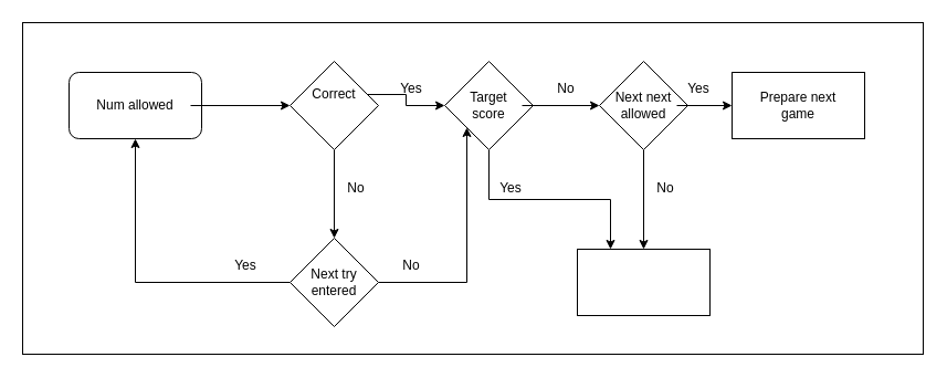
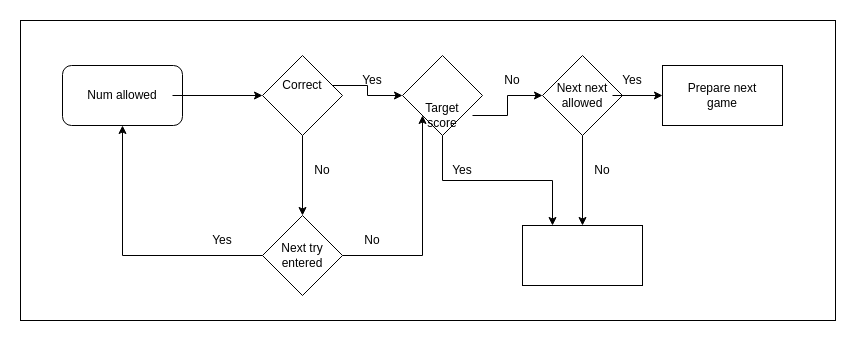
- <mxCell id="13" value="Target score" style="text;html=1;strokeColor=none;fillColor=none;align=center;verticalAlign=middle;whiteSpace=wrap;rounded=0;" vertex="1" parent="1"><mxGeometry x="412" y="80" width="60" height="30" as="geometry" /></mxCell>
+ <mxCell id="13" value="Target score" style="text;html=1;strokeColor=none;fillColor=none;align=center;verticalAlign=middle;whiteSpace=wrap;rounded=0;" vertex="1" parent="1"><mxGeometry x="412" y="100" width="60" height="30" as="geometry" /></mxCell>
